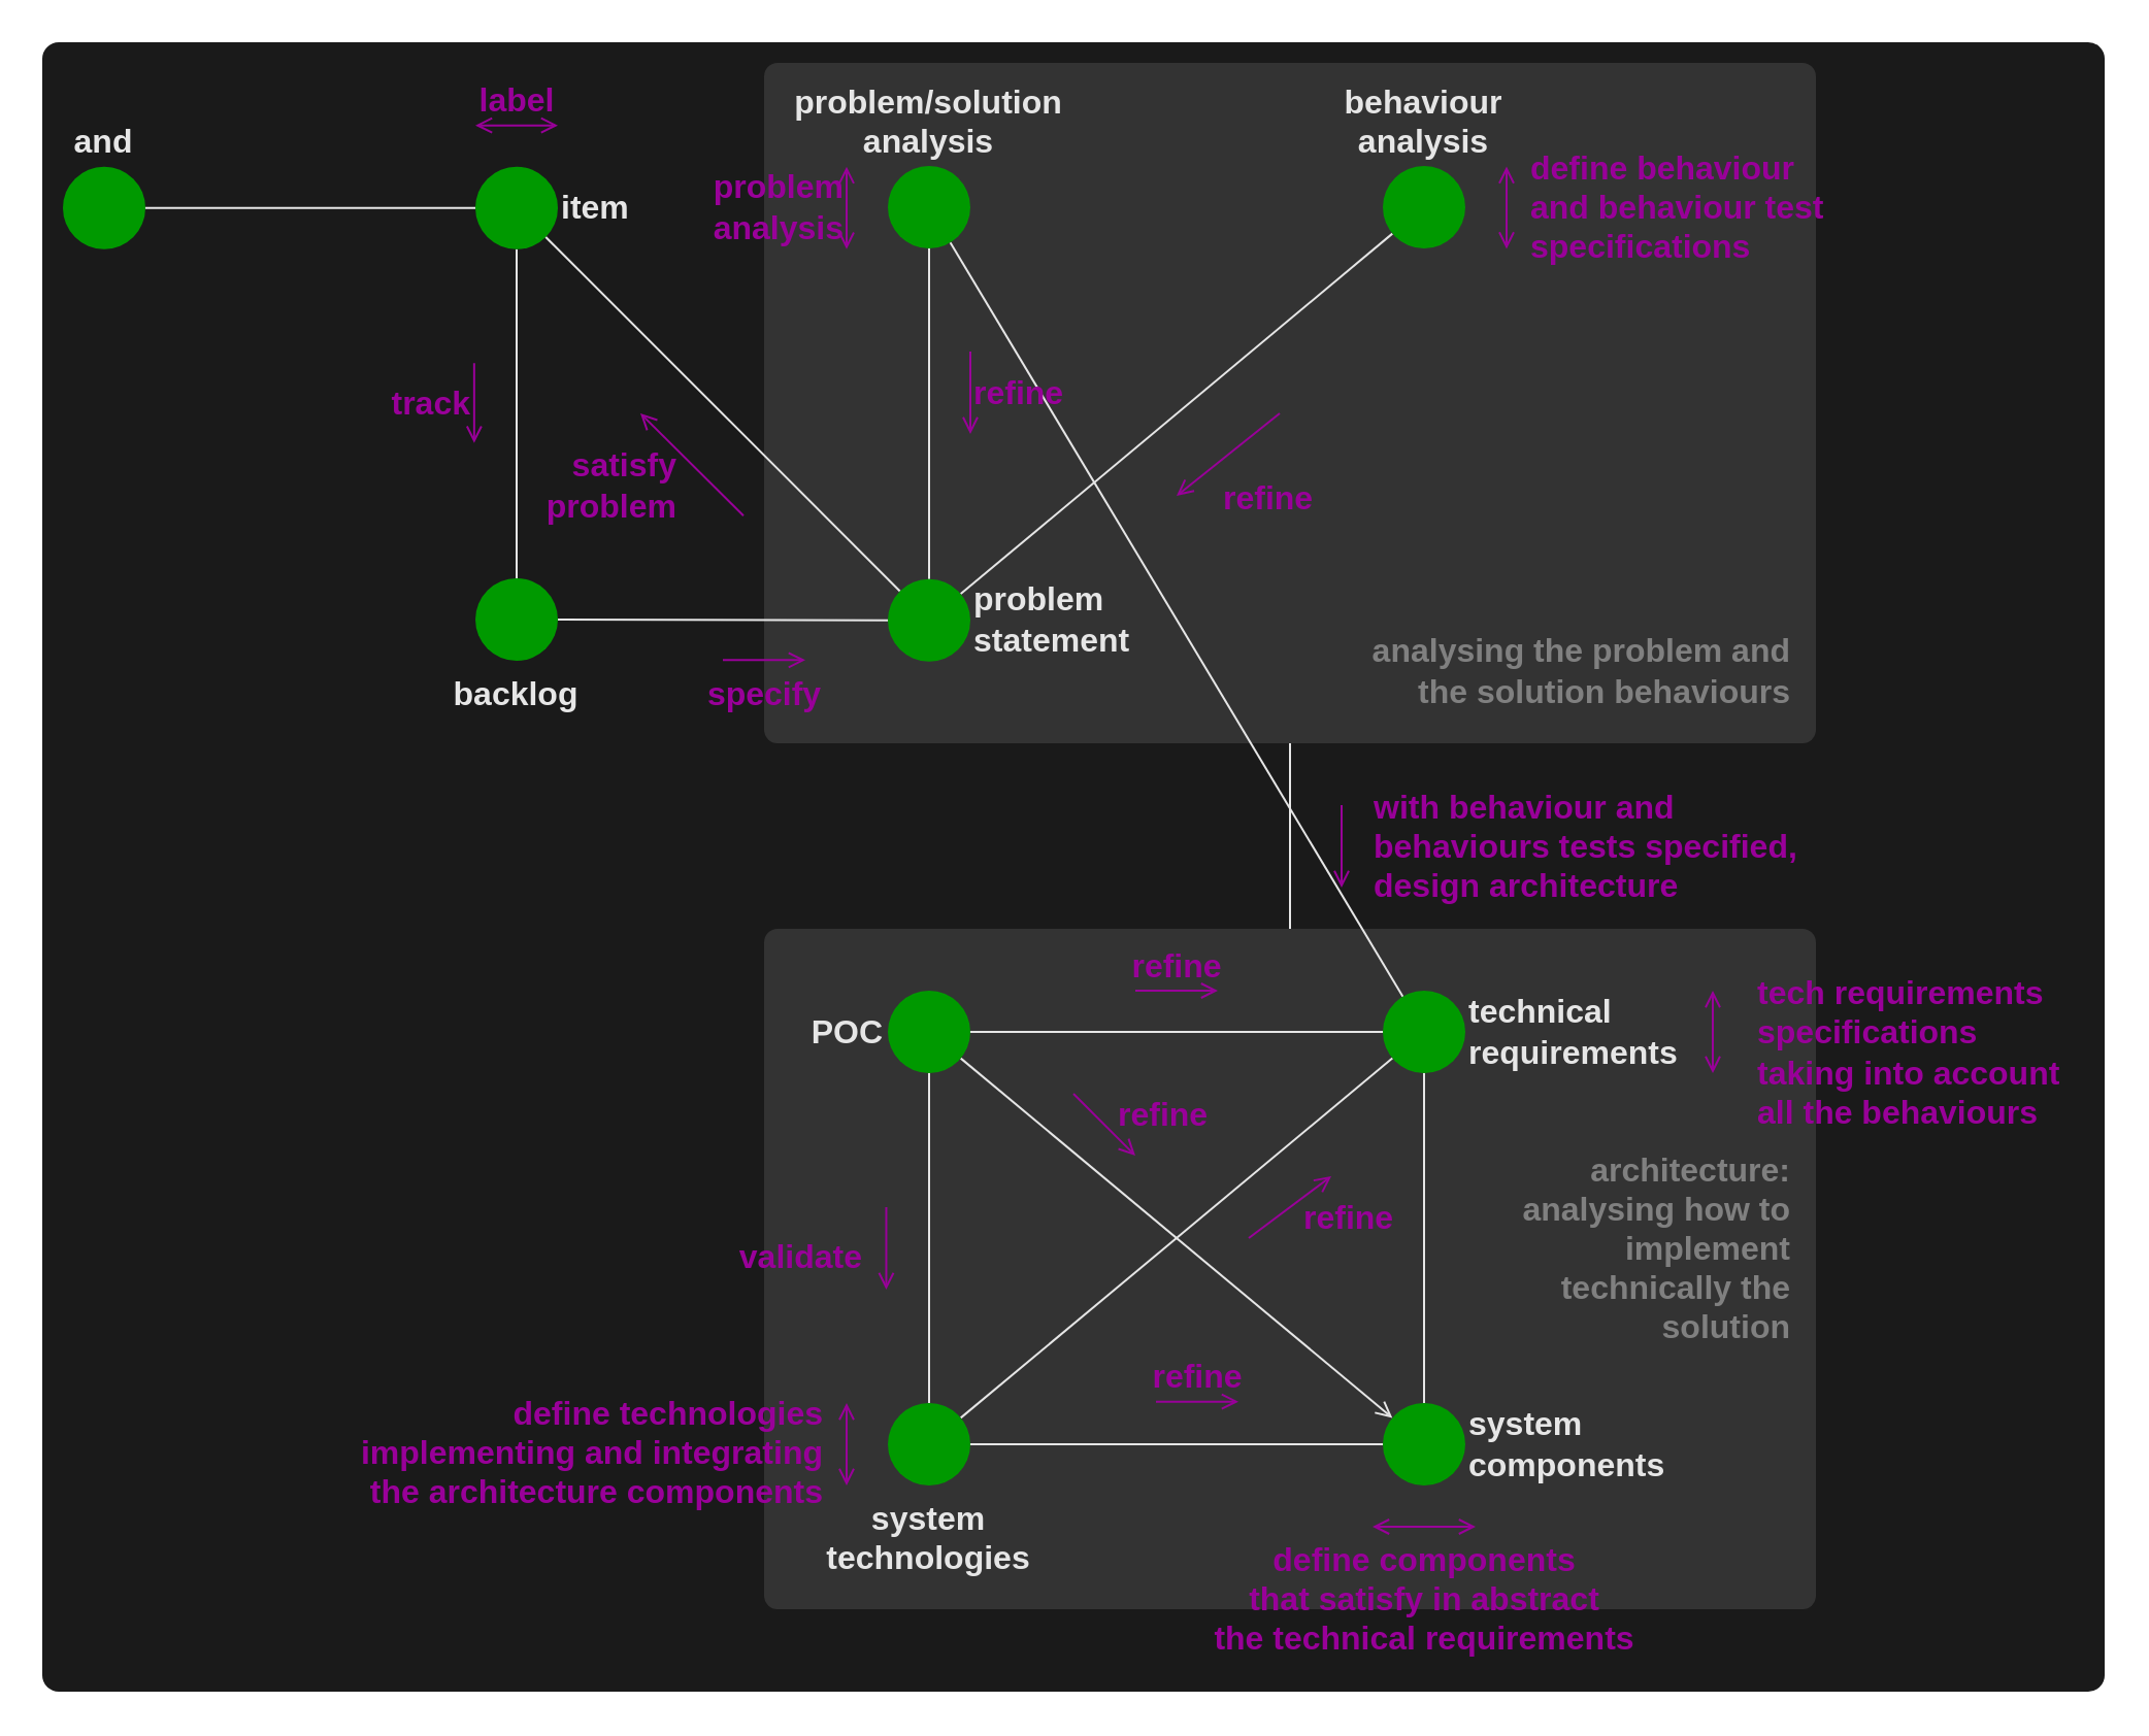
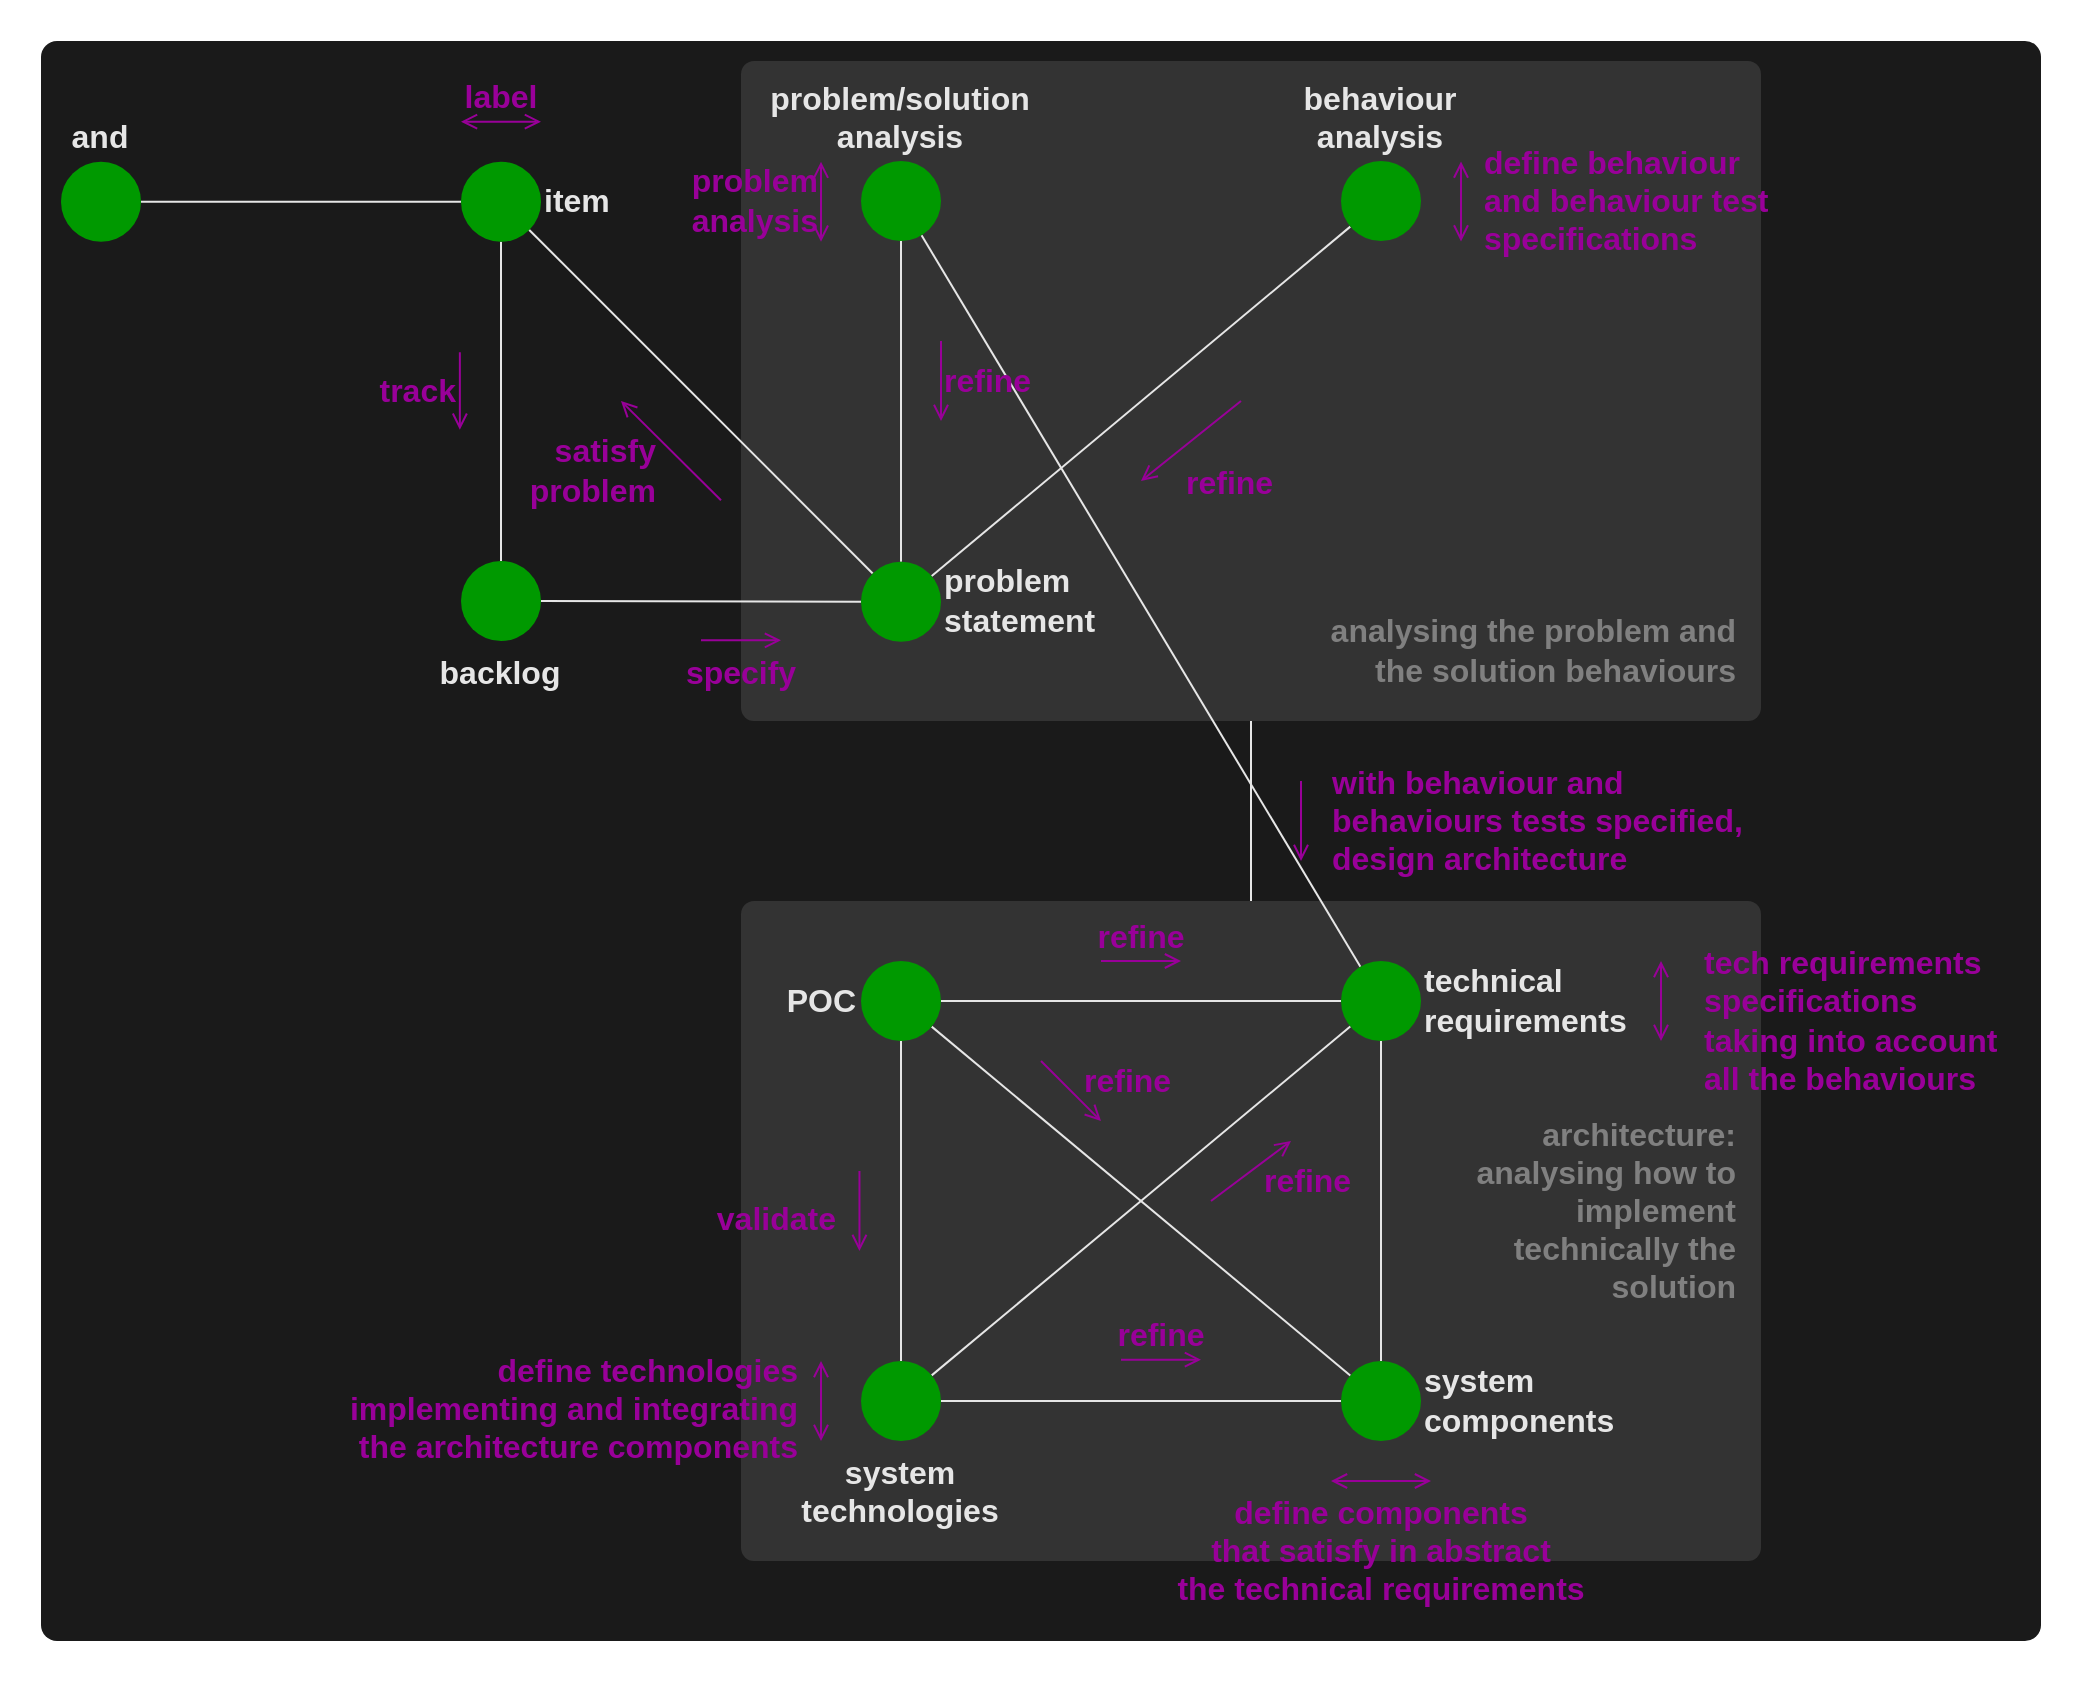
- <mxCell id="43" style="edgeStyle=none;html=1;startArrow=none;startFill=0;endArrow=open;endFill=0;strokeColor=#E6E6E6;" edge="1" parent="1" source="44" target="33"><mxGeometry relative="1" as="geometry" /></mxCell>
+ <mxCell id="43" style="edgeStyle=none;html=1;startArrow=none;startFill=0;endArrow=none;endFill=0;strokeColor=#E6E6E6;" edge="1" parent="1" source="44" target="33"><mxGeometry relative="1" as="geometry" /></mxCell>
